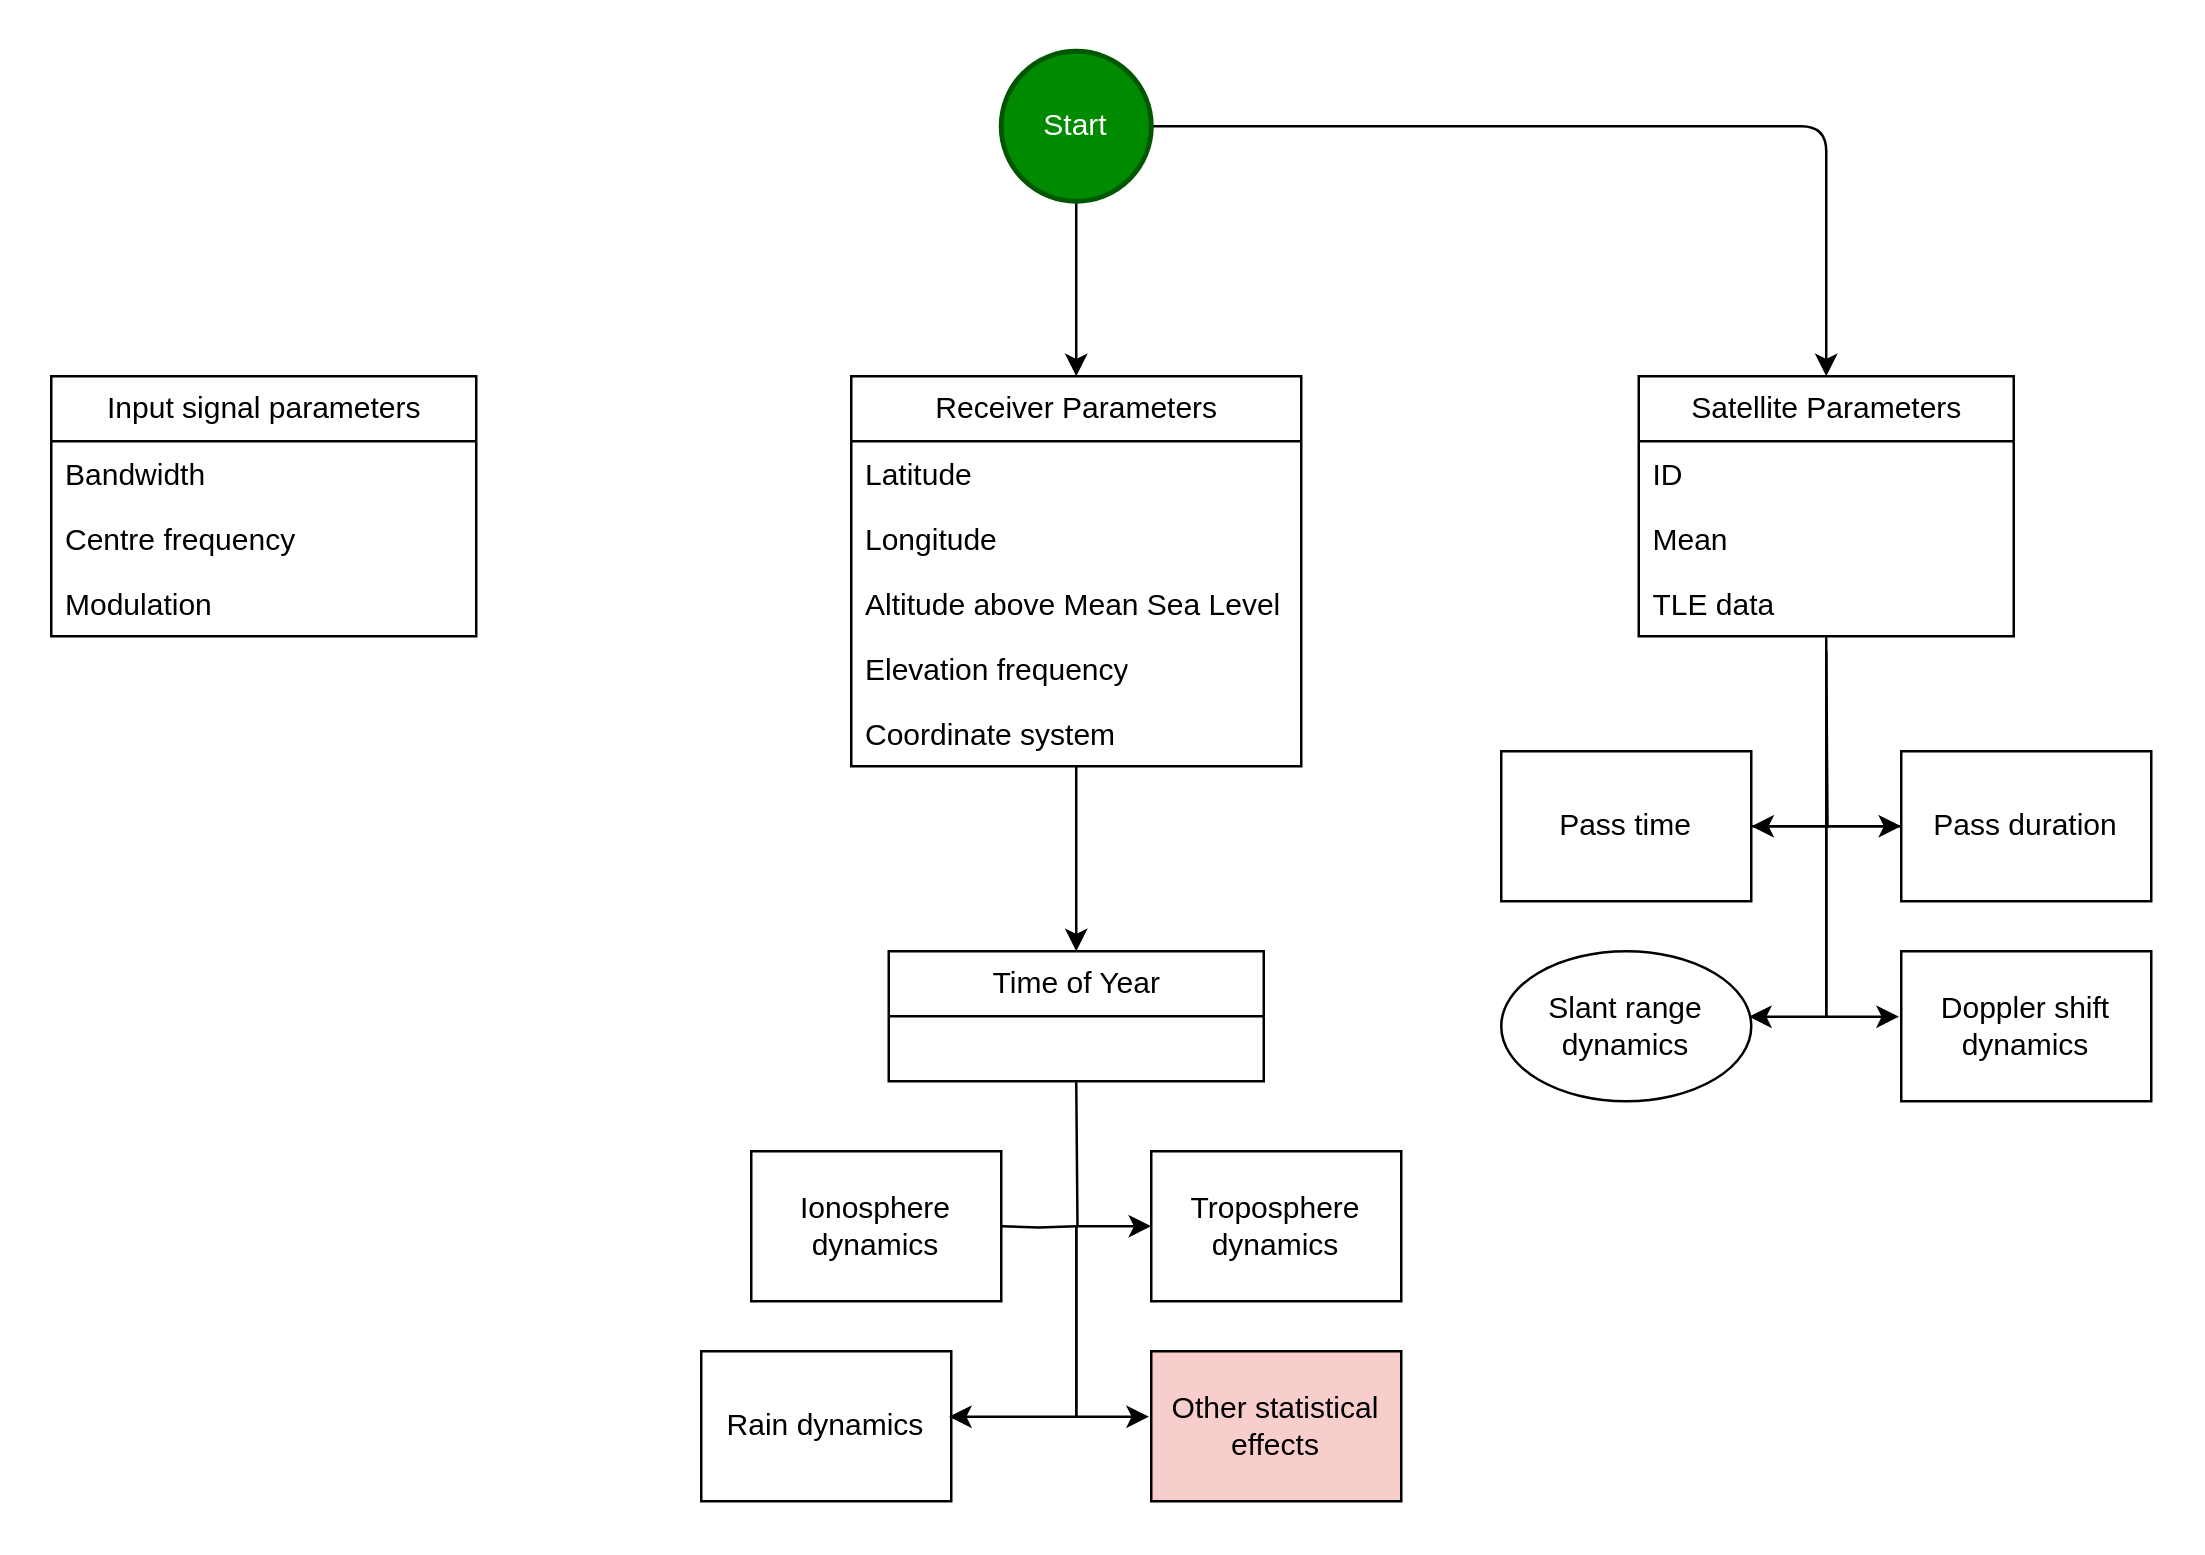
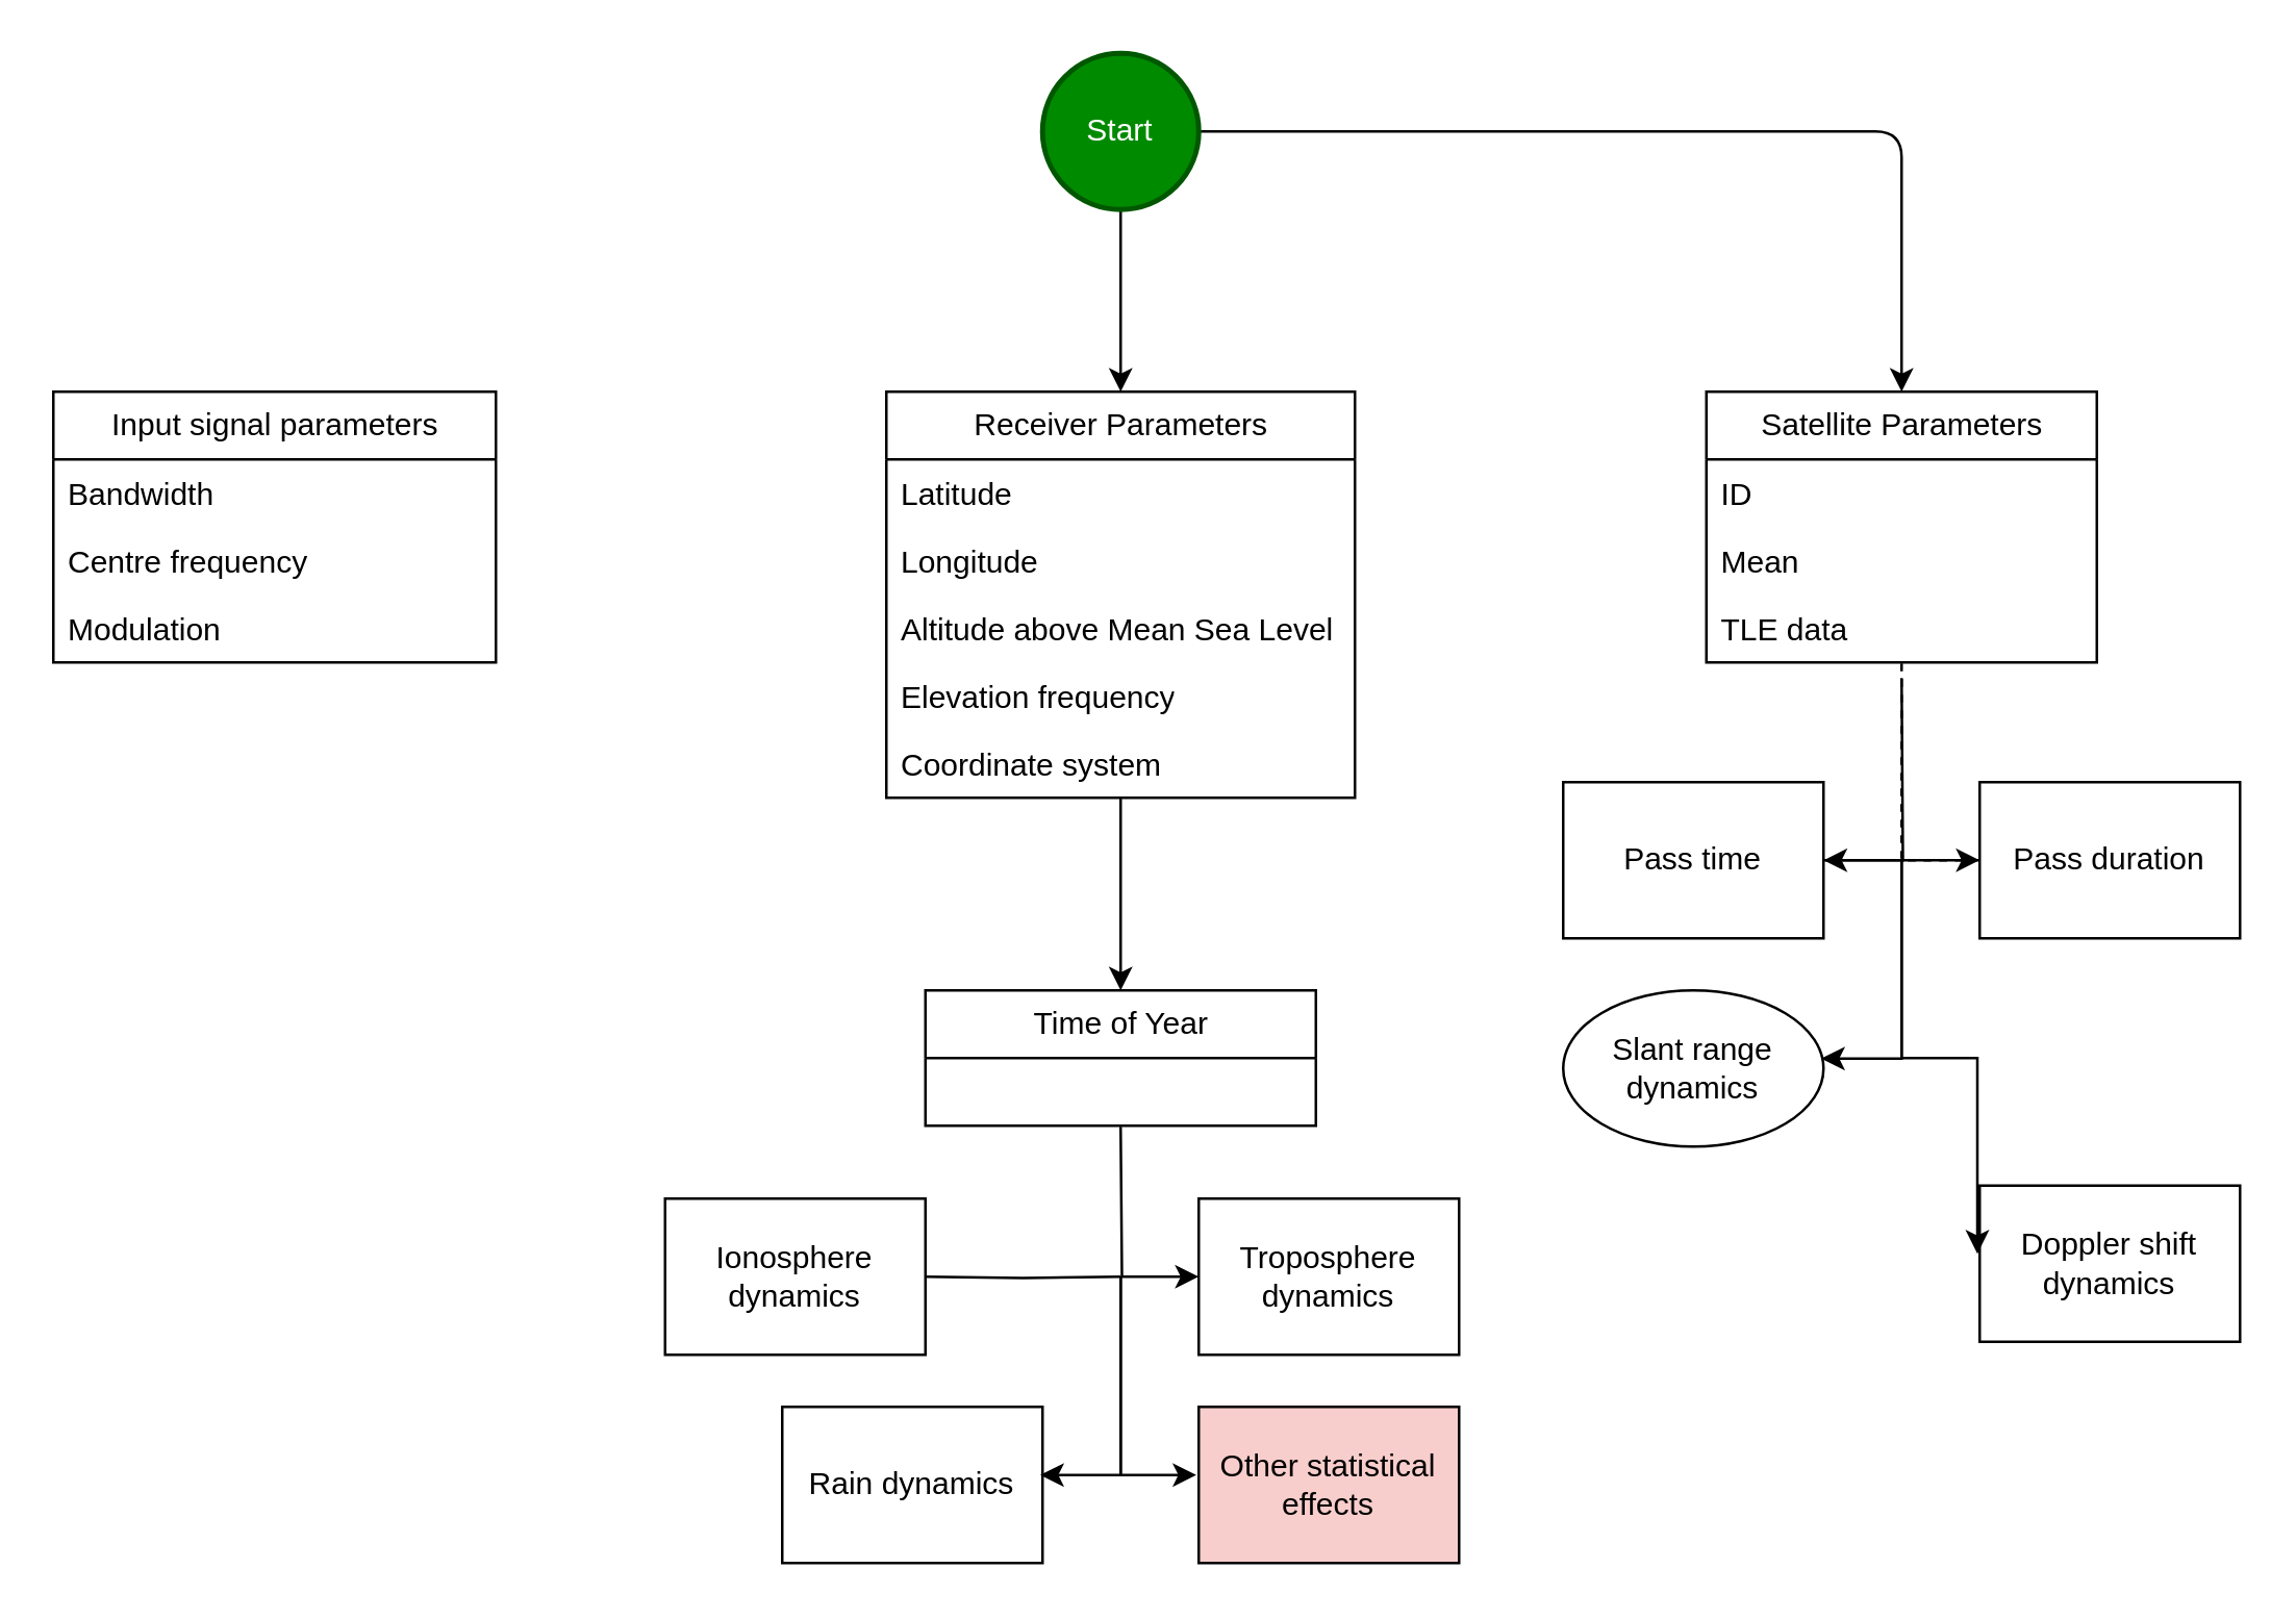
- <mxCell id="17" value="" style="edgeStyle=orthogonalEdgeStyle;sourcePerimeterSpacing=0;targetPerimeterSpacing=0;startArrow=none;endArrow=classic;rounded=0;targetPortConstraint=eastwest;sourcePortConstraint=northsouth;curved=0;rounded=0;fontFamily=Helvetica;exitX=0.5;exitY=1.017;exitDx=0;exitDy=0;exitPerimeter=0;endFill=1;" edge="1" target="20" parent="1" source="15"><mxGeometry relative="1" as="geometry"><mxPoint x="730" y="260" as="sourcePoint" /></mxGeometry></mxCell>
+ <mxCell id="17" value="" style="edgeStyle=orthogonalEdgeStyle;sourcePerimeterSpacing=0;targetPerimeterSpacing=0;startArrow=none;endArrow=classic;rounded=0;targetPortConstraint=eastwest;sourcePortConstraint=northsouth;curved=0;rounded=0;fontFamily=Helvetica;exitX=0.5;exitY=1.017;exitDx=0;exitDy=0;exitPerimeter=0;endFill=1;dashed=1;" edge="1" target="20" parent="1" source="15"><mxGeometry relative="1" as="geometry"><mxPoint x="730" y="260" as="sourcePoint" /></mxGeometry></mxCell>
- <mxCell id="22" value="Doppler shift dynamics" style="whiteSpace=wrap;html=1;align=center;verticalAlign=middle;treeFolding=1;treeMoving=1;labelBackgroundColor=none;labelBorderColor=none;fontFamily=Helvetica;" vertex="1" parent="1"><mxGeometry x="760" y="380" width="100" height="60" as="geometry" /></mxCell>
+ <mxCell id="22" value="Doppler shift dynamics" style="whiteSpace=wrap;html=1;align=center;verticalAlign=middle;treeFolding=1;treeMoving=1;labelBackgroundColor=none;labelBorderColor=none;fontFamily=Helvetica;" vertex="1" parent="1"><mxGeometry x="760" y="455" width="100" height="60" as="geometry" /></mxCell>
- <mxCell id="28" value="Ionosphere dynamics" style="whiteSpace=wrap;html=1;align=center;verticalAlign=middle;treeFolding=1;treeMoving=1;labelBackgroundColor=none;labelBorderColor=none;fontFamily=Helvetica;" vertex="1" parent="1"><mxGeometry x="300" y="460" width="100" height="60" as="geometry" /></mxCell>
+ <mxCell id="28" value="Ionosphere dynamics" style="whiteSpace=wrap;html=1;align=center;verticalAlign=middle;treeFolding=1;treeMoving=1;labelBackgroundColor=none;labelBorderColor=none;fontFamily=Helvetica;" vertex="1" parent="1"><mxGeometry x="255" y="460" width="100" height="60" as="geometry" /></mxCell>
- <mxCell id="30" value="Rain dynamics" style="whiteSpace=wrap;html=1;align=center;verticalAlign=middle;treeFolding=1;treeMoving=1;labelBackgroundColor=none;labelBorderColor=none;fontFamily=Helvetica;" vertex="1" parent="1"><mxGeometry x="280" y="540" width="100" height="60" as="geometry" /></mxCell>
+ <mxCell id="30" value="Rain dynamics" style="whiteSpace=wrap;html=1;align=center;verticalAlign=middle;treeFolding=1;treeMoving=1;labelBackgroundColor=none;labelBorderColor=none;fontFamily=Helvetica;" vertex="1" parent="1"><mxGeometry x="300" y="540" width="100" height="60" as="geometry" /></mxCell>
